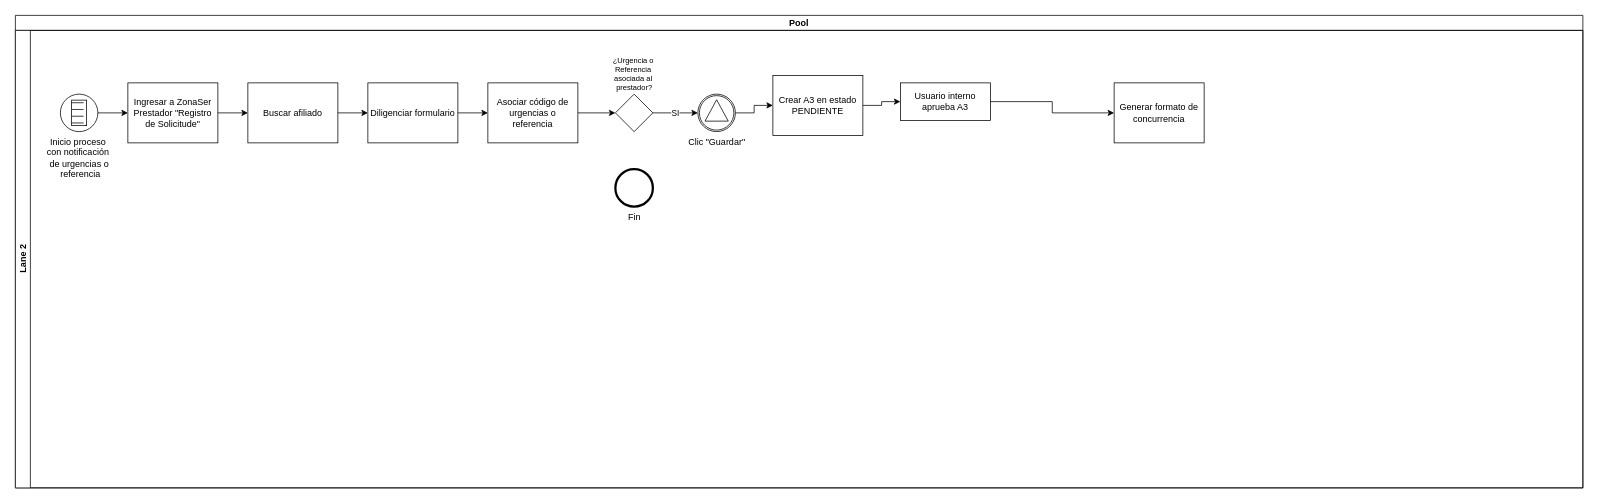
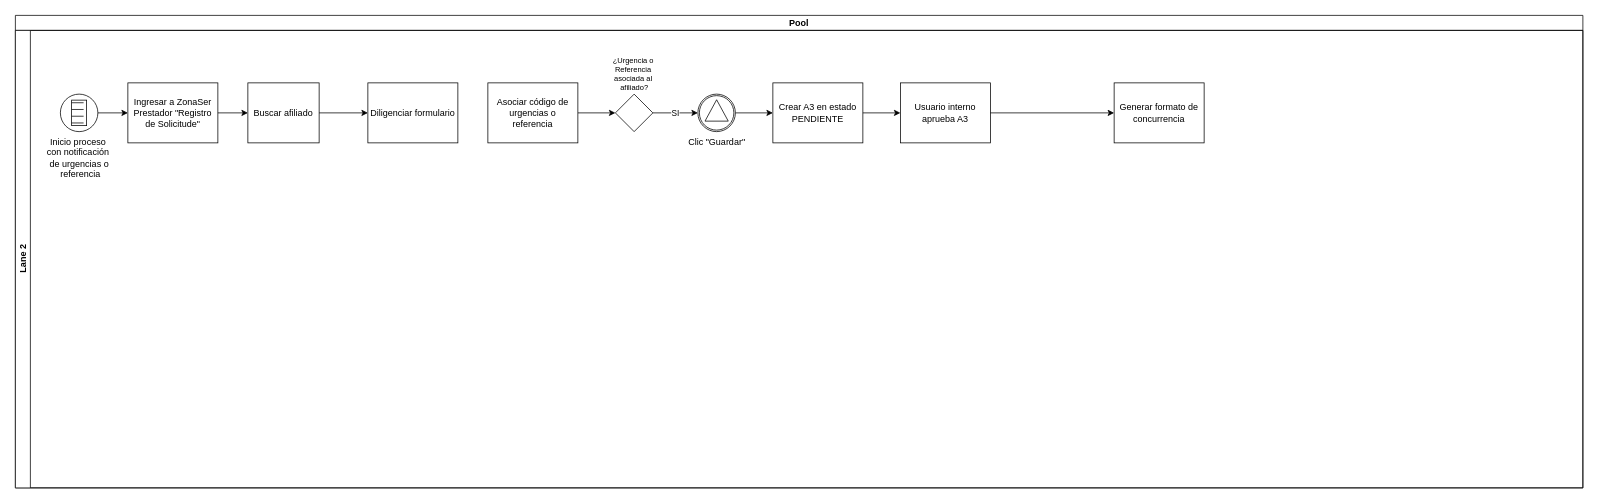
- <mxCell id="14" value="¿Urgencia o&amp;nbsp;&lt;div&gt;Referencia&amp;nbsp;&lt;div&gt;asociada al&amp;nbsp;&lt;/div&gt;&lt;div&gt;prestador?&lt;/div&gt;&lt;/div&gt;" style="points=[[0.25,0.25,0],[0.5,0,0],[0.75,0.25,0],[1,0.5,0],[0.75,0.75,0],[0.5,1,0],[0.25,0.75,0],[0,0.5,0]];shape=mxgraph.bpmn.gateway2;html=1;verticalLabelPosition=top;labelBackgroundColor=#ffffff;verticalAlign=bottom;align=center;perimeter=rhombusPerimeter;outlineConnect=0;outline=none;symbol=none;labelPosition=center;fontSize=10;" vertex="1" parent="3"><mxGeometry x="800" y="85" width="50" height="50" as="geometry" /></mxCell>
+ <mxCell id="14" value="¿Urgencia o&amp;nbsp;&lt;div&gt;Referencia&amp;nbsp;&lt;div&gt;asociada al&amp;nbsp;&lt;/div&gt;&lt;div&gt;afiliado?&lt;/div&gt;&lt;/div&gt;" style="points=[[0.25,0.25,0],[0.5,0,0],[0.75,0.25,0],[1,0.5,0],[0.75,0.75,0],[0.5,1,0],[0.25,0.75,0],[0,0.5,0]];shape=mxgraph.bpmn.gateway2;html=1;verticalLabelPosition=top;labelBackgroundColor=#ffffff;verticalAlign=bottom;align=center;perimeter=rhombusPerimeter;outlineConnect=0;outline=none;symbol=none;labelPosition=center;fontSize=10;" vertex="1" parent="3"><mxGeometry x="800" y="85" width="50" height="50" as="geometry" /></mxCell>
- <mxCell id="20" value="Usuario interno aprueba A3" style="points=[[0.25,0,0],[0.5,0,0],[0.75,0,0],[1,0.25,0],[1,0.5,0],[1,0.75,0],[0.75,1,0],[0.5,1,0],[0.25,1,0],[0,0.75,0],[0,0.5,0],[0,0.25,0]];shape=mxgraph.bpmn.task2;whiteSpace=wrap;rectStyle=rounded;size=10;html=1;container=1;expand=0;collapsible=0;taskMarker=user;" vertex="1" parent="3"><mxGeometry x="1180" y="70" width="120" height="50" as="geometry" /></mxCell>
+ <mxCell id="20" value="Usuario interno aprueba A3" style="points=[[0.25,0,0],[0.5,0,0],[0.75,0,0],[1,0.25,0],[1,0.5,0],[1,0.75,0],[0.75,1,0],[0.5,1,0],[0.25,1,0],[0,0.75,0],[0,0.5,0],[0,0.25,0]];shape=mxgraph.bpmn.task2;whiteSpace=wrap;rectStyle=rounded;size=10;html=1;container=1;expand=0;collapsible=0;taskMarker=user;" vertex="1" parent="3"><mxGeometry x="1180" y="70" width="120" height="80" as="geometry" /></mxCell>
- <mxCell id="15" value="Crear A3 en estado PENDIENTE" style="points=[[0.25,0,0],[0.5,0,0],[0.75,0,0],[1,0.25,0],[1,0.5,0],[1,0.75,0],[0.75,1,0],[0.5,1,0],[0.25,1,0],[0,0.75,0],[0,0.5,0],[0,0.25,0]];shape=mxgraph.bpmn.task2;whiteSpace=wrap;rectStyle=rounded;size=10;html=1;container=1;expand=0;collapsible=0;taskMarker=script;" vertex="1" parent="3"><mxGeometry x="1010" y="60" width="120" height="80" as="geometry" /></mxCell>
+ <mxCell id="15" value="Crear A3 en estado PENDIENTE" style="points=[[0.25,0,0],[0.5,0,0],[0.75,0,0],[1,0.25,0],[1,0.5,0],[1,0.75,0],[0.75,1,0],[0.5,1,0],[0.25,1,0],[0,0.75,0],[0,0.5,0],[0,0.25,0]];shape=mxgraph.bpmn.task2;whiteSpace=wrap;rectStyle=rounded;size=10;html=1;container=1;expand=0;collapsible=0;taskMarker=script;" vertex="1" parent="3"><mxGeometry x="1010" y="70" width="120" height="80" as="geometry" /></mxCell>
- <mxCell id="7" value="Buscar afiliado" style="points=[[0.25,0,0],[0.5,0,0],[0.75,0,0],[1,0.25,0],[1,0.5,0],[1,0.75,0],[0.75,1,0],[0.5,1,0],[0.25,1,0],[0,0.75,0],[0,0.5,0],[0,0.25,0]];shape=mxgraph.bpmn.task2;whiteSpace=wrap;rectStyle=rounded;size=10;html=1;container=1;expand=0;collapsible=0;taskMarker=user;" vertex="1" parent="3"><mxGeometry x="310" y="70" width="120" height="80" as="geometry" /></mxCell>
+ <mxCell id="7" value="Buscar afiliado" style="points=[[0.25,0,0],[0.5,0,0],[0.75,0,0],[1,0.25,0],[1,0.5,0],[1,0.75,0],[0.75,1,0],[0.5,1,0],[0.25,1,0],[0,0.75,0],[0,0.5,0],[0,0.25,0]];shape=mxgraph.bpmn.task2;whiteSpace=wrap;rectStyle=rounded;size=10;html=1;container=1;expand=0;collapsible=0;taskMarker=user;" vertex="1" parent="3"><mxGeometry x="310" y="70" width="95" height="80" as="geometry" /></mxCell>
- <mxCell id="13" style="edgeStyle=orthogonalEdgeStyle;rounded=0;orthogonalLoop=1;jettySize=auto;html=1;" edge="1" parent="3" source="9" target="12"><mxGeometry relative="1" as="geometry"><mxPoint x="630" y="110" as="targetPoint" /></mxGeometry></mxCell>
- <mxCell id="24" value="Fin" style="points=[[0.145,0.145,0],[0.5,0,0],[0.855,0.145,0],[1,0.5,0],[0.855,0.855,0],[0.5,1,0],[0.145,0.855,0],[0,0.5,0]];shape=mxgraph.bpmn.event;html=1;verticalLabelPosition=bottom;labelBackgroundColor=#ffffff;verticalAlign=top;align=center;perimeter=ellipsePerimeter;outlineConnect=0;aspect=fixed;outline=end;symbol=terminate2;" vertex="1" parent="1"><mxGeometry x="820" y="225" width="50" height="50" as="geometry" /></mxCell>
